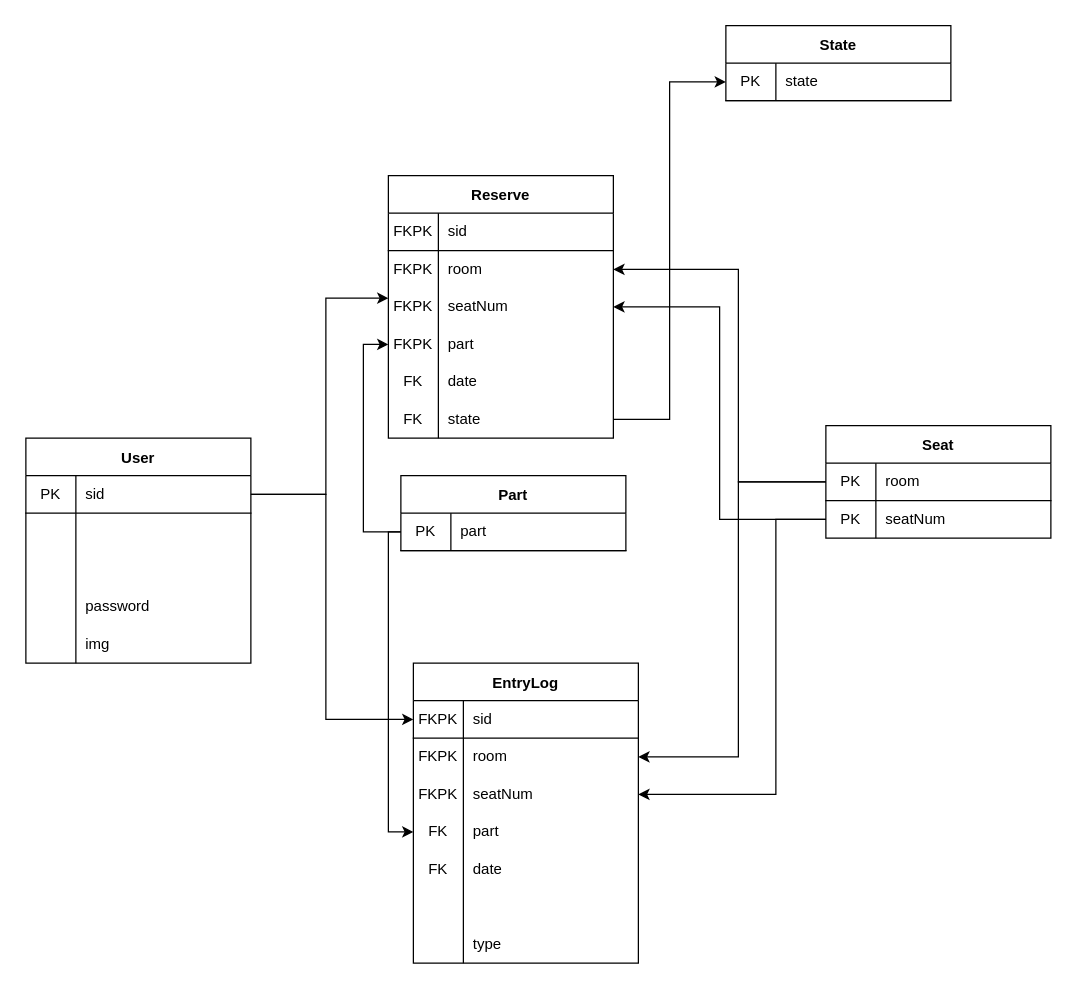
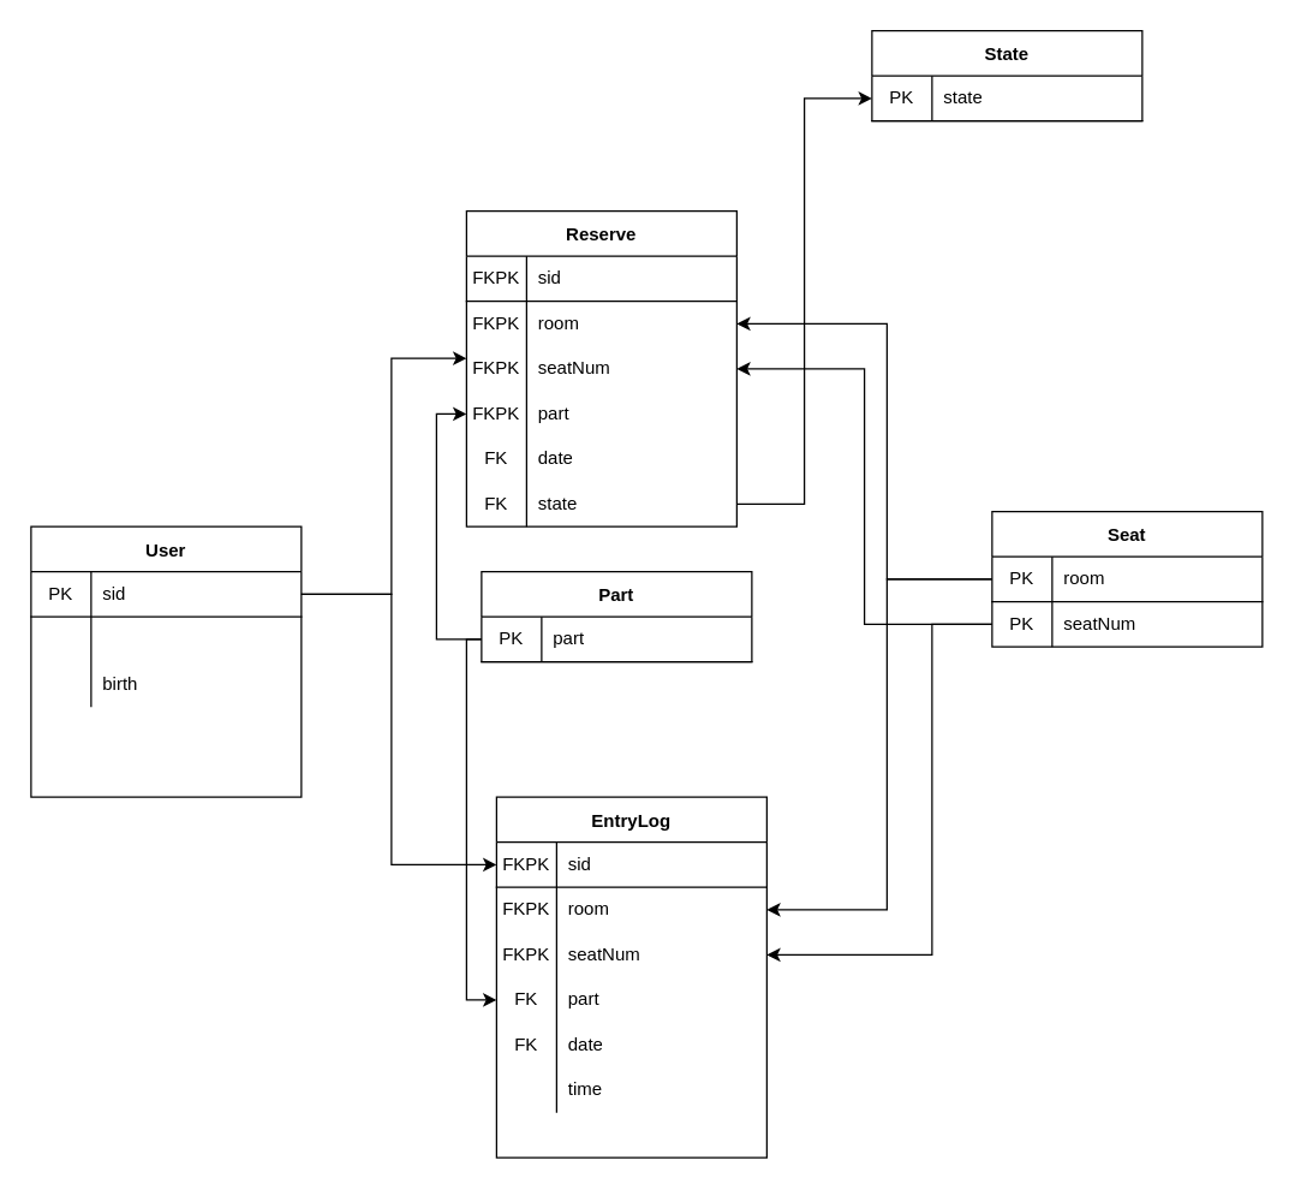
+ <mxCell id="10" value="birth" style="shape=partialRectangle;html=1;whiteSpace=wrap;connectable=0;fillColor=none;top=0;left=0;bottom=0;right=0;align=left;spacingLeft=6;overflow=hidden;pointerEvents=1;" parent="8" vertex="1"><mxGeometry x="40" width="140" height="30" as="geometry"><mxRectangle width="140" height="30" as="alternateBounds" /></mxGeometry></mxCell>
- <mxCell id="13" value="password" style="shape=partialRectangle;html=1;whiteSpace=wrap;connectable=0;fillColor=none;top=0;left=0;bottom=0;right=0;align=left;spacingLeft=6;overflow=hidden;pointerEvents=1;" parent="11" vertex="1"><mxGeometry x="40" width="140" height="30" as="geometry"><mxRectangle width="140" height="30" as="alternateBounds" /></mxGeometry></mxCell>
- <mxCell id="16" value="img" style="shape=partialRectangle;html=1;whiteSpace=wrap;connectable=0;fillColor=none;top=0;left=0;bottom=0;right=0;align=left;spacingLeft=6;overflow=hidden;pointerEvents=1;" parent="14" vertex="1"><mxGeometry x="40" width="140" height="30" as="geometry"><mxRectangle width="140" height="30" as="alternateBounds" /></mxGeometry></mxCell>
+ <mxCell id="65" value="time" style="shape=partialRectangle;html=1;whiteSpace=wrap;connectable=0;fillColor=none;top=0;left=0;bottom=0;right=0;align=left;spacingLeft=6;overflow=hidden;pointerEvents=1;" parent="63" vertex="1"><mxGeometry x="40" width="140" height="30" as="geometry"><mxRectangle width="140" height="30" as="alternateBounds" /></mxGeometry></mxCell>
- <mxCell id="68" value="type" style="shape=partialRectangle;html=1;whiteSpace=wrap;connectable=0;fillColor=none;top=0;left=0;bottom=0;right=0;align=left;spacingLeft=6;overflow=hidden;pointerEvents=1;" parent="66" vertex="1"><mxGeometry x="40" width="140" height="30" as="geometry"><mxRectangle width="140" height="30" as="alternateBounds" /></mxGeometry></mxCell>
